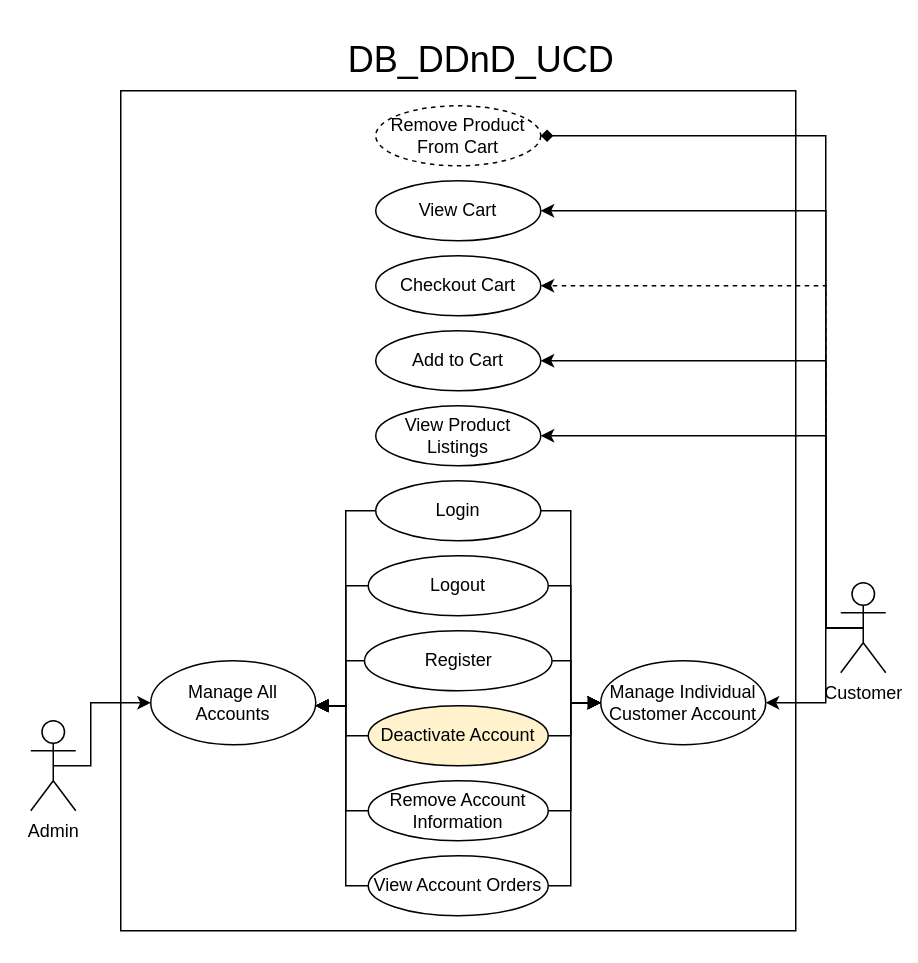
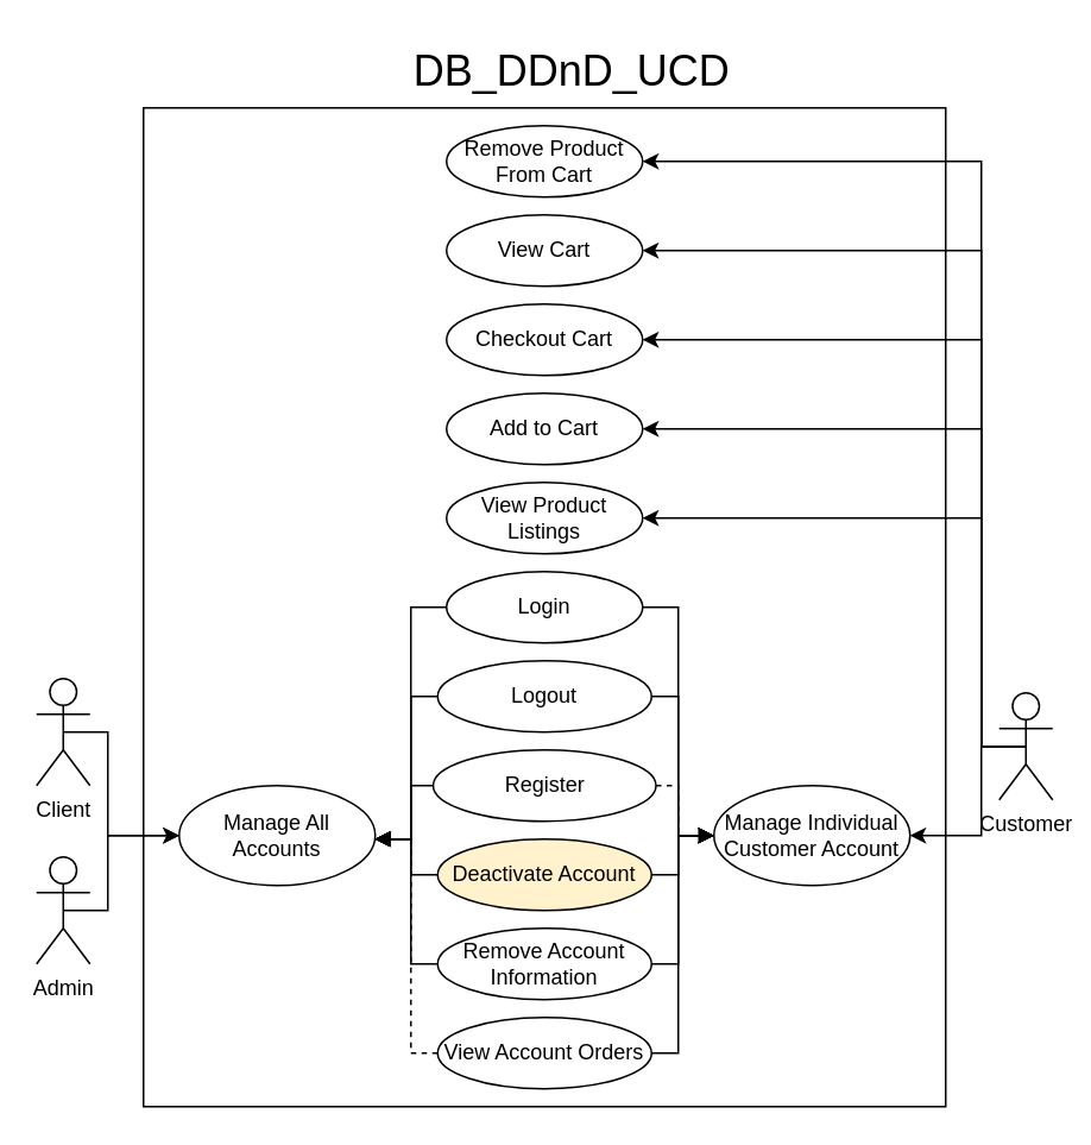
- <mxCell id="33" value="Remove Product From Cart" style="ellipse;whiteSpace=wrap;html=1;dashed=1;" vertex="1" parent="1"><mxGeometry x="250" width="110" height="40" as="geometry" y="70" /></mxCell>
+ <mxCell id="33" value="Remove Product From Cart" style="ellipse;whiteSpace=wrap;html=1;" vertex="1" parent="1"><mxGeometry x="250" width="110" height="40" as="geometry" y="70" /></mxCell>
- <mxCell id="21" style="edgeStyle=orthogonalEdgeStyle;rounded=0;orthogonalLoop=1;jettySize=auto;html=1;exitX=0.5;exitY=0.5;exitDx=0;exitDy=0;exitPerimeter=0;endArrow=diamond;" edge="1" parent="1" source="22" target="33"><mxGeometry relative="1" as="geometry"><Array as="points"><mxPoint x="550" y="418" /><mxPoint x="550" y="90" /></Array></mxGeometry></mxCell>
+ <mxCell id="21" style="edgeStyle=orthogonalEdgeStyle;rounded=0;orthogonalLoop=1;jettySize=auto;html=1;exitX=0.5;exitY=0.5;exitDx=0;exitDy=0;exitPerimeter=0;" edge="1" parent="1" source="22" target="33"><mxGeometry relative="1" as="geometry"><Array as="points"><mxPoint x="550" y="418" /><mxPoint x="550" y="90" /></Array></mxGeometry></mxCell>
- <mxCell id="19" style="edgeStyle=orthogonalEdgeStyle;rounded=0;orthogonalLoop=1;jettySize=auto;html=1;exitX=0.5;exitY=0.5;exitDx=0;exitDy=0;exitPerimeter=0;dashed=1;" edge="1" parent="1" source="22" target="31"><mxGeometry relative="1" as="geometry"><Array as="points"><mxPoint x="550" y="418" /><mxPoint x="550" y="190" /></Array></mxGeometry></mxCell>
+ <mxCell id="19" style="edgeStyle=orthogonalEdgeStyle;rounded=0;orthogonalLoop=1;jettySize=auto;html=1;exitX=0.5;exitY=0.5;exitDx=0;exitDy=0;exitPerimeter=0;" edge="1" parent="1" source="22" target="31"><mxGeometry relative="1" as="geometry"><Array as="points"><mxPoint x="550" y="418" /><mxPoint x="550" y="190" /></Array></mxGeometry></mxCell>
+ <mxCell id="24" value="Client&lt;div&gt;&lt;br&gt;&lt;/div&gt;" style="shape=umlActor;verticalLabelPosition=bottom;verticalAlign=top;html=1;outlineConnect=0;" vertex="1" parent="1"><mxGeometry x="20" y="380" width="30" height="60" as="geometry" /></mxCell>
+ <mxCell id="23" style="edgeStyle=orthogonalEdgeStyle;rounded=0;orthogonalLoop=1;jettySize=auto;html=1;exitX=0.5;exitY=0.5;exitDx=0;exitDy=0;exitPerimeter=0;" edge="1" parent="1" source="24" target="27"><mxGeometry relative="1" as="geometry"><Array as="points"><mxPoint x="60" y="410" /><mxPoint x="60" y="468" /></Array></mxGeometry></mxCell>
- <mxCell id="9" style="edgeStyle=orthogonalEdgeStyle;rounded=0;orthogonalLoop=1;jettySize=auto;html=1;endArrow=block;endFill=1;" edge="1" parent="1" source="11" target="15"><mxGeometry relative="1" as="geometry"><Array as="points"><mxPoint x="380" y="440" /><mxPoint x="380" y="468" /></Array></mxGeometry></mxCell>
+ <mxCell id="9" style="edgeStyle=orthogonalEdgeStyle;rounded=0;orthogonalLoop=1;jettySize=auto;html=1;endArrow=block;endFill=1;dashed=1;" edge="1" parent="1" source="11" target="15"><mxGeometry relative="1" as="geometry"><Array as="points"><mxPoint x="380" y="440" /><mxPoint x="380" y="468" /></Array></mxGeometry></mxCell>
- <mxCell id="38" style="edgeStyle=orthogonalEdgeStyle;rounded=0;orthogonalLoop=1;jettySize=auto;html=1;endArrow=block;endFill=1;" edge="1" parent="1" source="39" target="27"><mxGeometry relative="1" as="geometry"><Array as="points"><mxPoint x="230" y="590" /><mxPoint x="230" y="470" /></Array></mxGeometry></mxCell>
+ <mxCell id="38" style="edgeStyle=orthogonalEdgeStyle;rounded=0;orthogonalLoop=1;jettySize=auto;html=1;endArrow=block;endFill=1;dashed=1;" edge="1" parent="1" source="39" target="27"><mxGeometry relative="1" as="geometry"><Array as="points"><mxPoint x="230" y="590" /><mxPoint x="230" y="470" /></Array></mxGeometry></mxCell>
